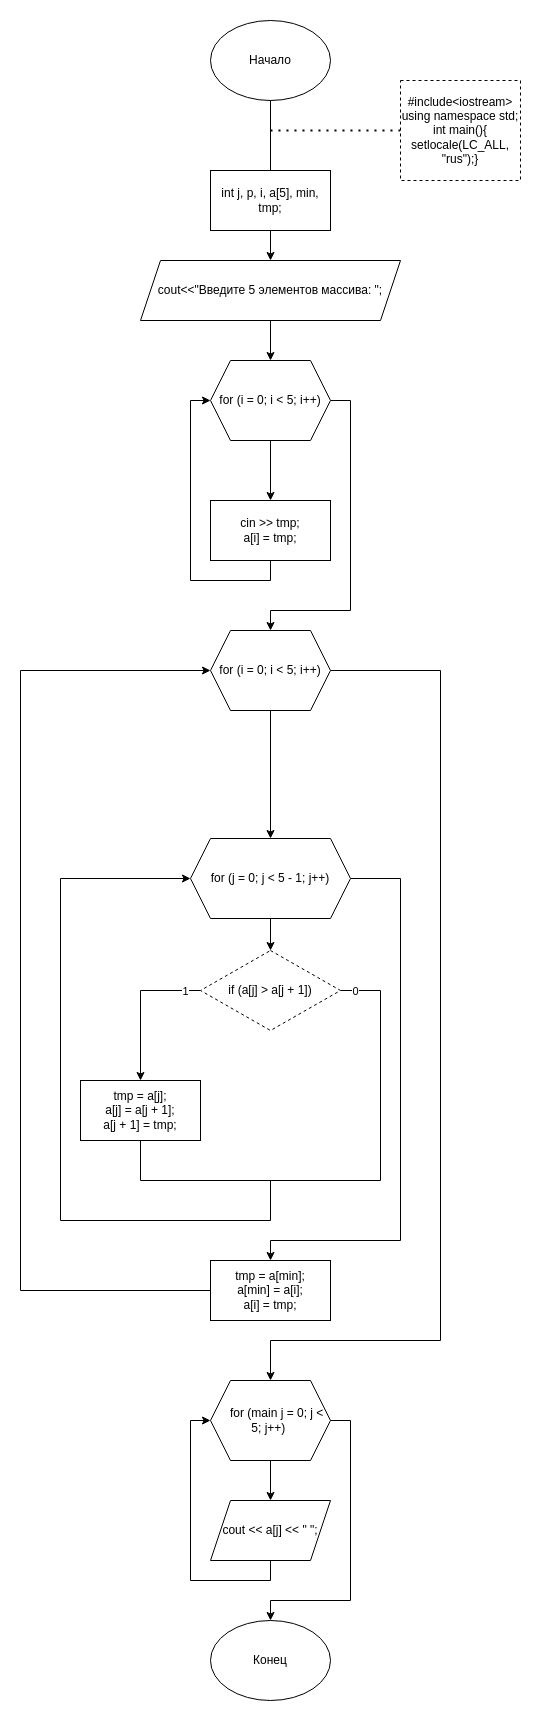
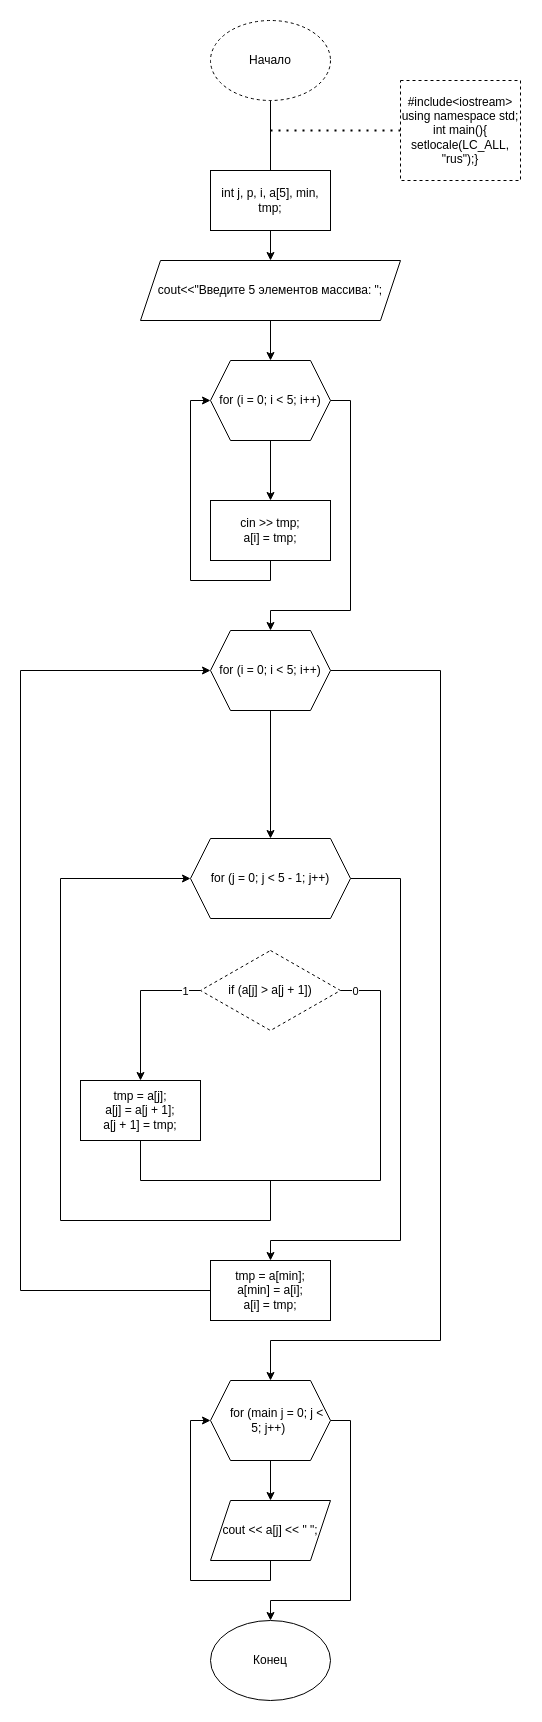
- <mxCell id="2" value="Начало" style="ellipse;whiteSpace=wrap;html=1;" vertex="1" parent="1"><mxGeometry x="210" y="20" width="120" height="80" as="geometry" /></mxCell>
+ <mxCell id="2" value="Начало" style="ellipse;whiteSpace=wrap;html=1;dashed=1;" vertex="1" parent="1"><mxGeometry x="210" y="20" width="120" height="80" as="geometry" /></mxCell>
- <mxCell id="18" value="" style="edgeStyle=orthogonalEdgeStyle;rounded=0;orthogonalLoop=1;jettySize=auto;html=1;" edge="1" parent="1" source="20" target="29"><mxGeometry relative="1" as="geometry" /></mxCell>
